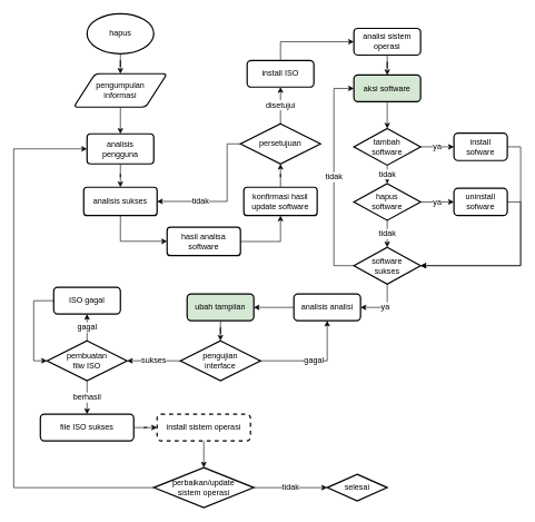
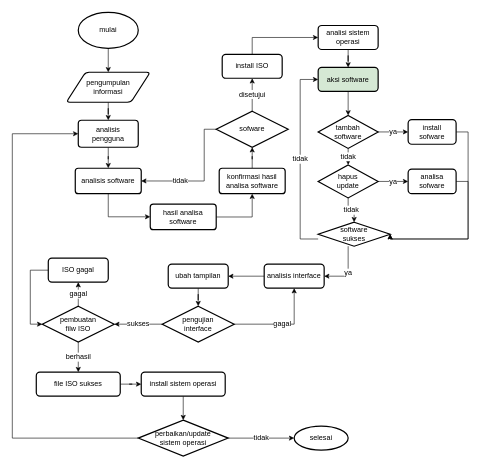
- <mxCell id="3" value="hapus" style="strokeWidth=2;html=1;shape=mxgraph.flowchart.start_1;whiteSpace=wrap;" parent="1" vertex="1"><mxGeometry x="130" y="20" width="100" height="60" as="geometry" /></mxCell>
+ <mxCell id="3" value="mulai" style="strokeWidth=2;html=1;shape=mxgraph.flowchart.start_1;whiteSpace=wrap;" parent="1" vertex="1"><mxGeometry x="130" y="20" width="100" height="60" as="geometry" /></mxCell>
- <mxCell id="5" value="&lt;div&gt;pengumpulan&lt;/div&gt;&lt;div&gt;informasi&lt;br&gt;&lt;/div&gt;" style="shape=parallelogram;html=1;strokeWidth=2;perimeter=parallelogramPerimeter;whiteSpace=wrap;rounded=1;arcSize=12;size=0.23;" parent="1" vertex="1"><mxGeometry x="110" y="110" width="140" height="50" as="geometry" /></mxCell>
+ <mxCell id="5" value="&lt;div&gt;pengumpulan&lt;/div&gt;&lt;div&gt;informasi&lt;br&gt;&lt;/div&gt;" style="shape=parallelogram;html=1;strokeWidth=2;perimeter=parallelogramPerimeter;whiteSpace=wrap;rounded=1;arcSize=12;size=0.23;" parent="1" vertex="1"><mxGeometry x="110" y="120" width="140" height="50" as="geometry" /></mxCell>
- <mxCell id="15" value="persetujuan" style="strokeWidth=2;html=1;shape=mxgraph.flowchart.decision;whiteSpace=wrap;fontSize=12;fontColor=default;" parent="1" vertex="1"><mxGeometry x="360" y="185" width="120" height="60" as="geometry" /></mxCell>
+ <mxCell id="15" value="sofware" style="strokeWidth=2;html=1;shape=mxgraph.flowchart.decision;whiteSpace=wrap;fontSize=12;fontColor=default;" parent="1" vertex="1"><mxGeometry x="360" y="185" width="120" height="60" as="geometry" /></mxCell>
- <mxCell id="9" value="analisis sukses" style="whiteSpace=wrap;html=1;strokeWidth=2;rounded=1;arcSize=12;" parent="1" vertex="1"><mxGeometry x="125" y="280" width="110" height="42.5" as="geometry" /></mxCell>
+ <mxCell id="9" value="analisis software" style="whiteSpace=wrap;html=1;strokeWidth=2;rounded=1;arcSize=12;" parent="1" vertex="1"><mxGeometry x="125" y="280" width="110" height="42.5" as="geometry" /></mxCell>
- <mxCell id="12" value="&lt;div&gt;konfirmasi hasil update&amp;nbsp;&lt;span style=&quot;background-color: initial;&quot;&gt;software&lt;/span&gt;&lt;/div&gt;" style="whiteSpace=wrap;html=1;strokeWidth=2;rounded=1;arcSize=12;" parent="1" vertex="1"><mxGeometry x="365" y="280" width="110" height="42.5" as="geometry" /></mxCell>
+ <mxCell id="12" value="&lt;div&gt;konfirmasi hasil analisa&amp;nbsp;&lt;span style=&quot;background-color: initial;&quot;&gt;software&lt;/span&gt;&lt;/div&gt;" style="whiteSpace=wrap;html=1;strokeWidth=2;rounded=1;arcSize=12;" parent="1" vertex="1"><mxGeometry x="365" y="280" width="110" height="42.5" as="geometry" /></mxCell>
- <mxCell id="28" value="&lt;div&gt;hapus&lt;/div&gt;&lt;div&gt;software&lt;br&gt;&lt;/div&gt;" style="strokeWidth=2;html=1;shape=mxgraph.flowchart.decision;whiteSpace=wrap;fontSize=12;fontColor=default;" parent="1" vertex="1"><mxGeometry x="530" y="274.5" width="100" height="55" as="geometry" /></mxCell>
+ <mxCell id="28" value="&lt;div&gt;hapus&lt;/div&gt;&lt;div&gt;update&lt;br&gt;&lt;/div&gt;" style="strokeWidth=2;html=1;shape=mxgraph.flowchart.decision;whiteSpace=wrap;fontSize=12;fontColor=default;" parent="1" vertex="1"><mxGeometry x="530" y="274.5" width="100" height="55" as="geometry" /></mxCell>
- <mxCell id="35" value="uninstall&lt;div&gt;sofware&lt;br&gt;&lt;/div&gt;" style="rounded=1;whiteSpace=wrap;html=1;strokeWidth=2;" parent="1" vertex="1"><mxGeometry x="680" y="281.5" width="80" height="41" as="geometry" /></mxCell>
+ <mxCell id="35" value="analisa&lt;div&gt;sofware&lt;br&gt;&lt;/div&gt;" style="rounded=1;whiteSpace=wrap;html=1;strokeWidth=2;" parent="1" vertex="1"><mxGeometry x="680" y="281.5" width="80" height="41" as="geometry" /></mxCell>
- <mxCell id="31" value="&lt;div&gt;software&lt;/div&gt;&lt;div&gt;sukses&lt;/div&gt;" style="strokeWidth=2;html=1;shape=mxgraph.flowchart.decision;whiteSpace=wrap;fontSize=12;fontColor=default;" parent="1" vertex="1"><mxGeometry x="530" y="370" width="100" height="55" as="geometry" /></mxCell>
+ <mxCell id="31" value="&lt;div&gt;software&lt;/div&gt;&lt;div&gt;sukses&lt;/div&gt;" style="strokeWidth=2;html=1;shape=mxgraph.flowchart.decision;whiteSpace=wrap;fontSize=12;fontColor=default;" parent="1" vertex="1"><mxGeometry x="530" y="370" width="120" height="40" as="geometry" /></mxCell>
- <mxCell id="39" value="ubah tampilan" style="rounded=1;whiteSpace=wrap;html=1;strokeWidth=2;fillColor=#d5e8d4;" parent="1" vertex="1"><mxGeometry x="280" y="440" width="100" height="40" as="geometry" /></mxCell>
+ <mxCell id="39" value="ubah tampilan" style="rounded=1;whiteSpace=wrap;html=1;strokeWidth=2;" parent="1" vertex="1"><mxGeometry x="280" y="440" width="100" height="40" as="geometry" /></mxCell>
- <mxCell id="37" value="analisis analisi" style="rounded=1;whiteSpace=wrap;html=1;strokeWidth=2;" parent="1" vertex="1"><mxGeometry x="440" y="440" width="100" height="40" as="geometry" /></mxCell>
+ <mxCell id="37" value="analisis interface" style="rounded=1;whiteSpace=wrap;html=1;strokeWidth=2;" parent="1" vertex="1"><mxGeometry x="440" y="440" width="100" height="40" as="geometry" /></mxCell>
- <mxCell id="51" value="install sistem operasi" style="rounded=1;whiteSpace=wrap;html=1;strokeWidth=2;dashed=1;" parent="1" vertex="1"><mxGeometry x="235" y="620" width="140" height="40" as="geometry" /></mxCell>
+ <mxCell id="51" value="install sistem operasi" style="rounded=1;whiteSpace=wrap;html=1;strokeWidth=2;" parent="1" vertex="1"><mxGeometry x="235" y="620" width="140" height="40" as="geometry" /></mxCell>
- <mxCell id="55" value="selesai" style="rhombus;whiteSpace=wrap;html=1;strokeWidth=2;" parent="1" vertex="1"><mxGeometry x="490" y="710" width="90" height="40" as="geometry" /></mxCell>
+ <mxCell id="55" value="selesai" style="ellipse;whiteSpace=wrap;html=1;strokeWidth=2;" parent="1" vertex="1"><mxGeometry x="490" y="710" width="90" height="40" as="geometry" /></mxCell>
